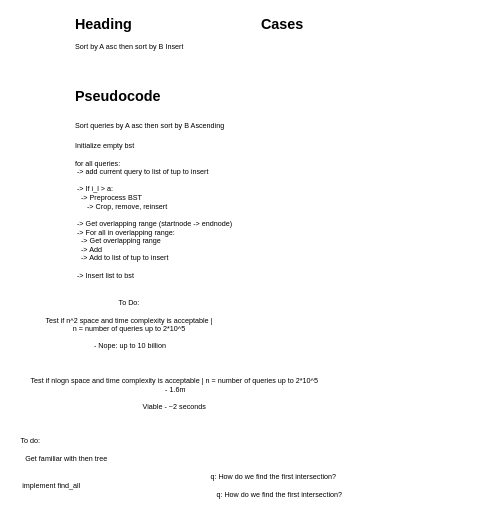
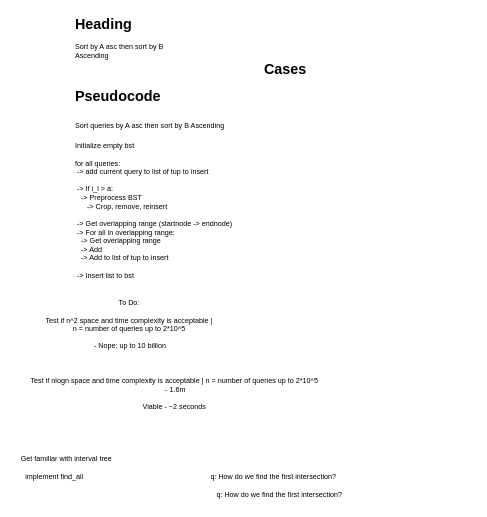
- <mxCell id="2" value="&lt;h1&gt;Heading&lt;/h1&gt;&lt;p&gt;Sort by A asc then sort by B Insert&lt;/p&gt;" style="text;html=1;strokeColor=none;fillColor=none;spacing=5;spacingTop=-20;whiteSpace=wrap;overflow=hidden;rounded=0;" parent="1" vertex="1"><mxGeometry x="120" y="20" width="190" height="120" as="geometry" /></mxCell>
+ <mxCell id="2" value="&lt;h1&gt;Heading&lt;/h1&gt;&lt;p&gt;Sort by A asc then sort by B Ascending&lt;/p&gt;" style="text;html=1;strokeColor=none;fillColor=none;spacing=5;spacingTop=-20;whiteSpace=wrap;overflow=hidden;rounded=0;" parent="1" vertex="1"><mxGeometry x="120" y="20" width="190" height="120" as="geometry" /></mxCell>
- <mxCell id="4" value="&lt;h1&gt;&lt;span style=&quot;background-color: initial;&quot;&gt;Cases&lt;/span&gt;&lt;/h1&gt;&lt;h1&gt;&lt;br&gt;&lt;/h1&gt;" style="text;html=1;strokeColor=none;fillColor=none;spacing=5;spacingTop=-20;whiteSpace=wrap;overflow=hidden;rounded=0;" parent="1" vertex="1"><mxGeometry x="430" y="20" width="360" height="360" as="geometry" /></mxCell>
+ <mxCell id="4" value="&lt;h1&gt;&lt;span style=&quot;background-color: initial;&quot;&gt;Cases&lt;/span&gt;&lt;/h1&gt;&lt;h1&gt;&lt;br&gt;&lt;/h1&gt;" style="text;html=1;strokeColor=none;fillColor=none;spacing=5;spacingTop=-20;whiteSpace=wrap;overflow=hidden;rounded=0;" parent="1" vertex="1"><mxGeometry x="435" y="95" width="360" height="360" as="geometry" /></mxCell>
- <mxCell id="9" value="To do:" style="text;html=1;align=center;verticalAlign=middle;resizable=0;points=[];autosize=1;strokeColor=none;fillColor=none;" vertex="1" parent="1"><mxGeometry y="720" width="60" height="30" as="geometry" x="20" /></mxCell>
- <mxCell id="7" value="Get familiar with then tree" style="text;html=1;align=center;verticalAlign=middle;resizable=0;points=[];autosize=1;strokeColor=none;fillColor=none;" vertex="1" parent="1"><mxGeometry y="750" width="180" height="30" as="geometry" x="20" /></mxCell>
+ <mxCell id="7" value="Get familiar with interval tree" style="text;html=1;align=center;verticalAlign=middle;resizable=0;points=[];autosize=1;strokeColor=none;fillColor=none;" vertex="1" parent="1"><mxGeometry y="750" width="180" height="30" as="geometry" x="20" /></mxCell>
- <mxCell id="8" value="implement find_all" style="text;html=1;align=center;verticalAlign=middle;resizable=0;points=[];autosize=1;strokeColor=none;fillColor=none;" vertex="1" parent="1"><mxGeometry x="25" y="795" width="120" height="30" as="geometry" /></mxCell>
+ <mxCell id="8" value="implement find_all" style="text;html=1;align=center;verticalAlign=middle;resizable=0;points=[];autosize=1;strokeColor=none;fillColor=none;" vertex="1" parent="1"><mxGeometry x="30" y="780" width="120" height="30" as="geometry" /></mxCell>
